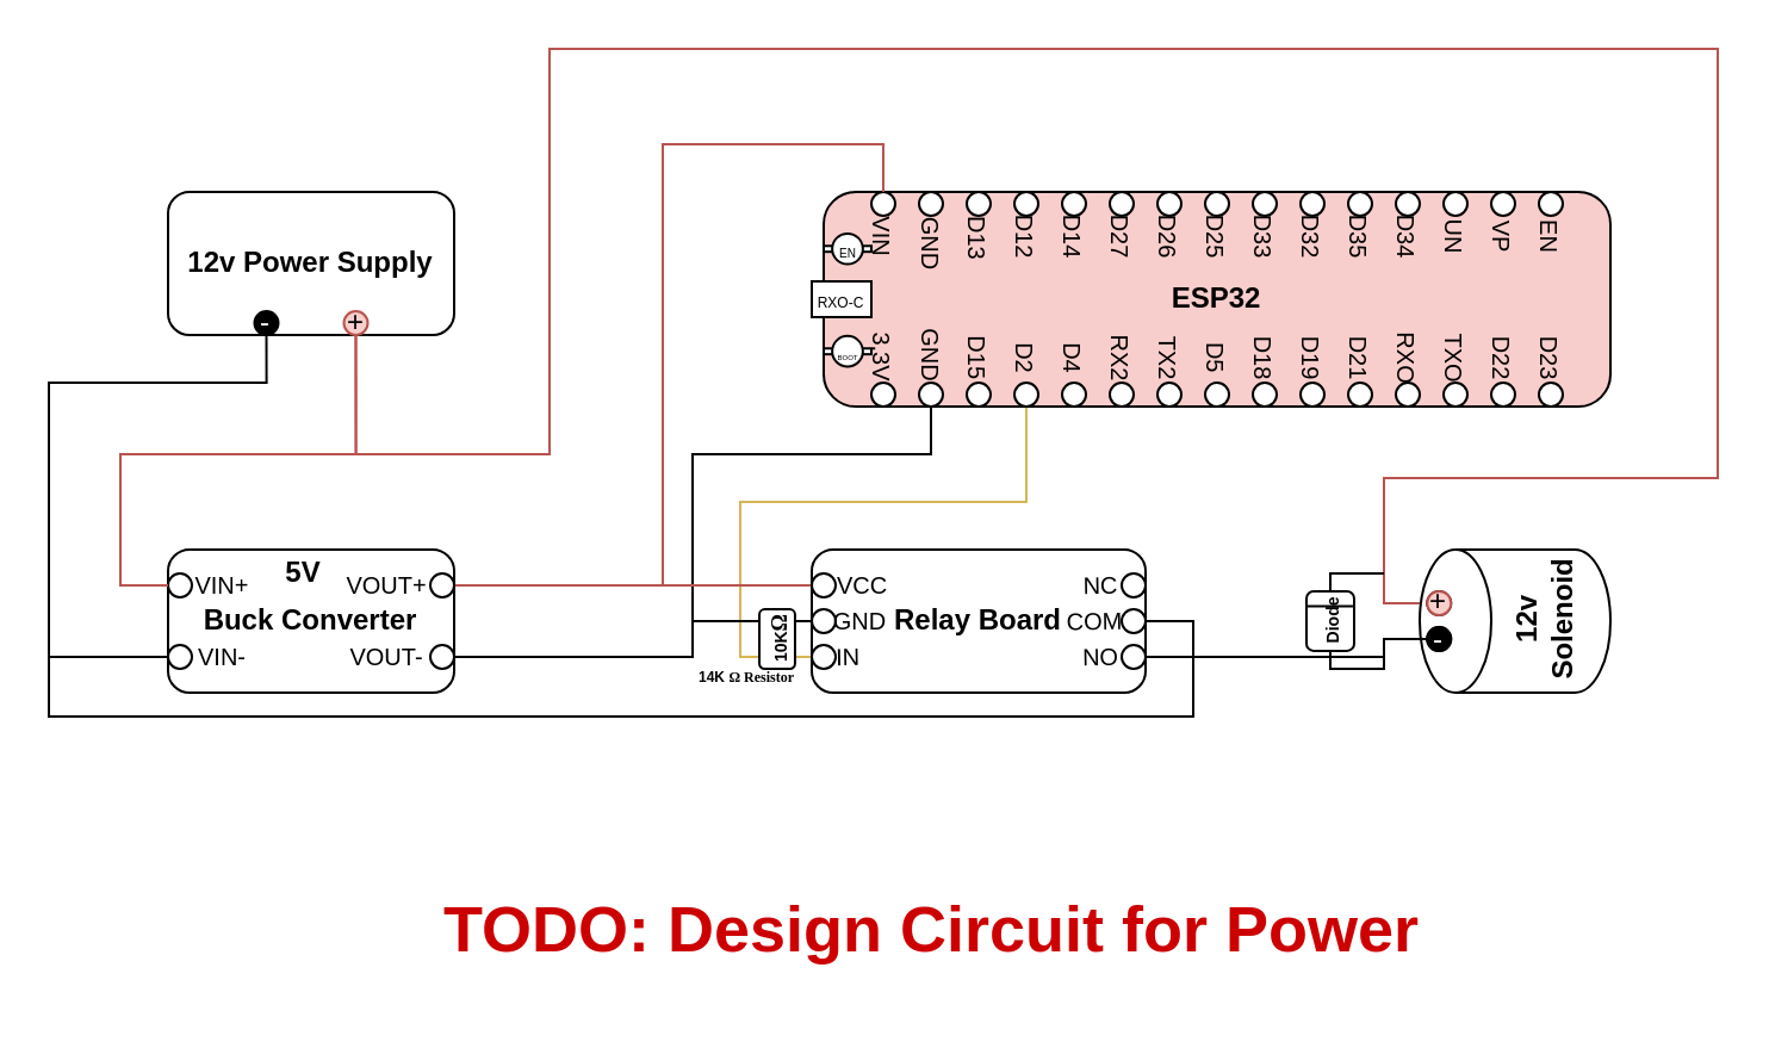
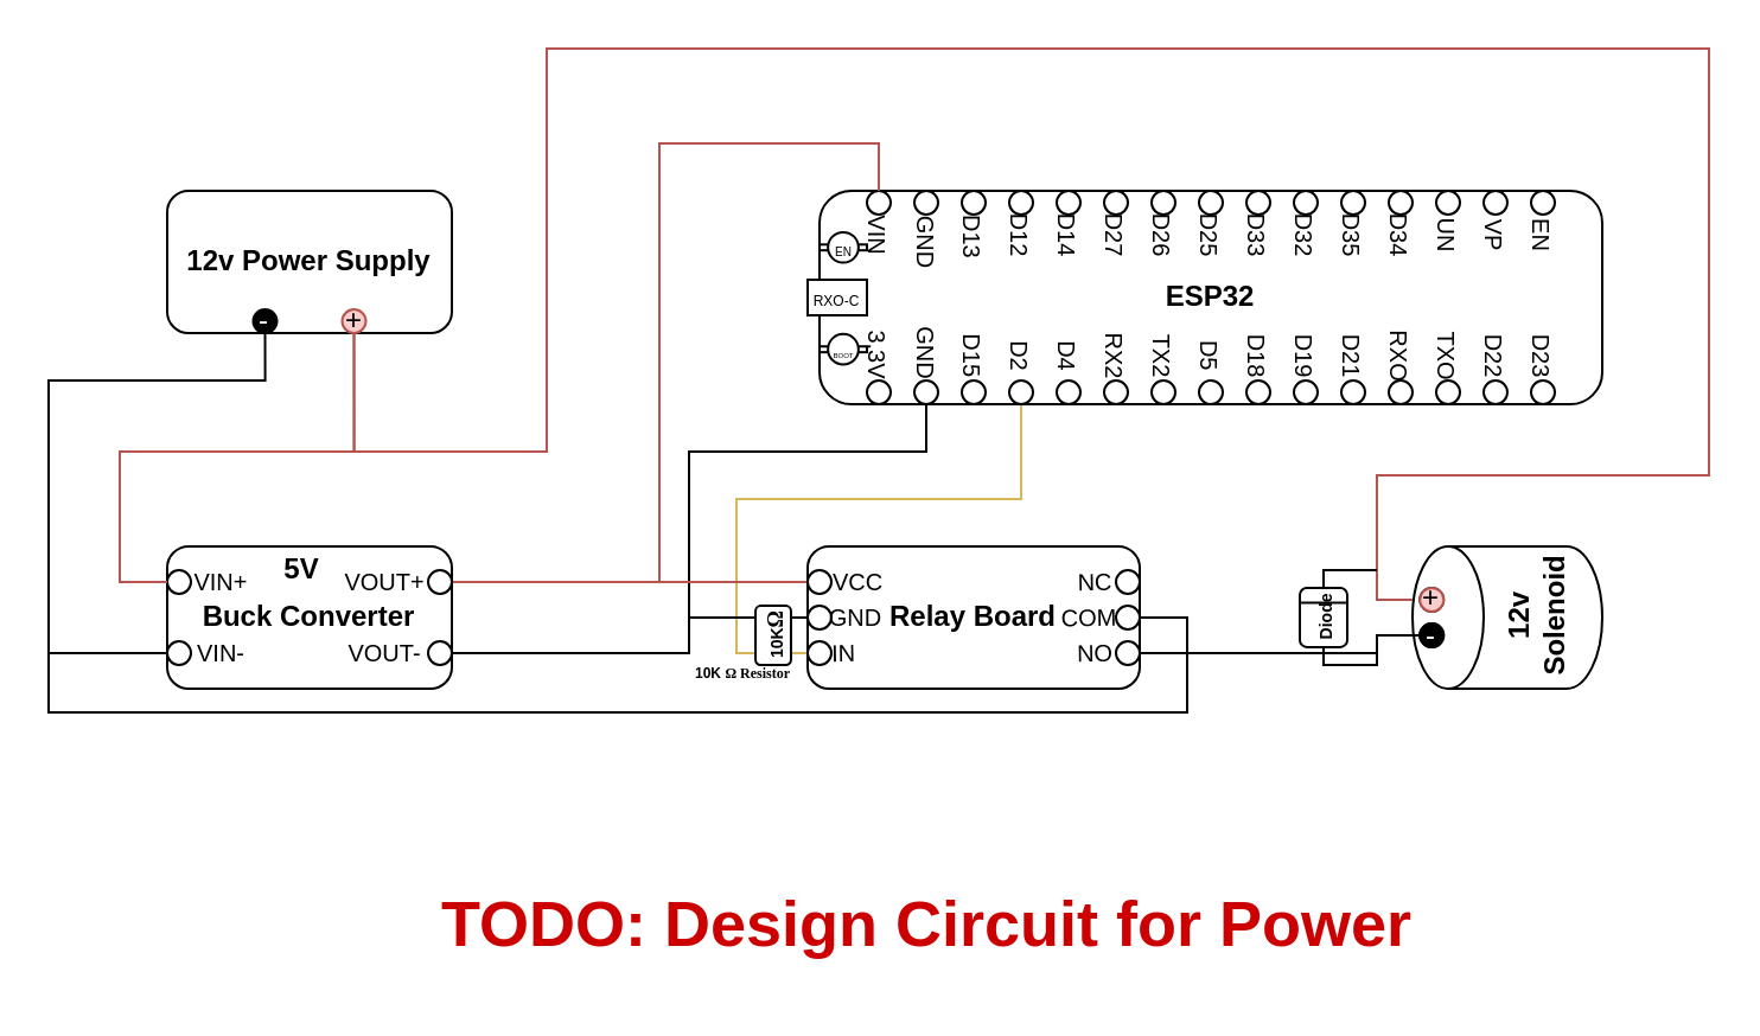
- <mxCell id="5" value="&lt;b&gt;ESP32&lt;/b&gt;" style="rounded=1;whiteSpace=wrap;html=1;movable=1;resizable=1;rotatable=1;deletable=1;editable=1;locked=0;connectable=1;fillColor=#f8cecc;" parent="1" vertex="1"><mxGeometry x="345" y="80" width="330" height="90" as="geometry" /></mxCell>
+ <mxCell id="5" value="&lt;b&gt;ESP32&lt;/b&gt;" style="rounded=1;whiteSpace=wrap;html=1;movable=1;resizable=1;rotatable=1;deletable=1;editable=1;locked=0;connectable=1;" parent="1" vertex="1"><mxGeometry x="345" y="80" width="330" height="90" as="geometry" /></mxCell>
- <mxCell id="116" value="&lt;b&gt;&lt;font style=&quot;font-size: 6px;&quot;&gt;14K&amp;nbsp;&lt;span style=&quot;font-family: Verdana; text-wrap-mode: nowrap;&quot;&gt;Ω Resistor&lt;/span&gt;&lt;/font&gt;&lt;/b&gt;" style="text;html=1;align=center;verticalAlign=middle;whiteSpace=wrap;rounded=0;" parent="1" vertex="1"><mxGeometry x="288" y="277" width="50" height="10" as="geometry" /></mxCell>
+ <mxCell id="116" value="&lt;b&gt;&lt;font style=&quot;font-size: 6px;&quot;&gt;10K&amp;nbsp;&lt;span style=&quot;font-family: Verdana; text-wrap-mode: nowrap;&quot;&gt;Ω Resistor&lt;/span&gt;&lt;/font&gt;&lt;/b&gt;" style="text;html=1;align=center;verticalAlign=middle;whiteSpace=wrap;rounded=0;" parent="1" vertex="1"><mxGeometry x="288" y="277" width="50" height="10" as="geometry" /></mxCell>
